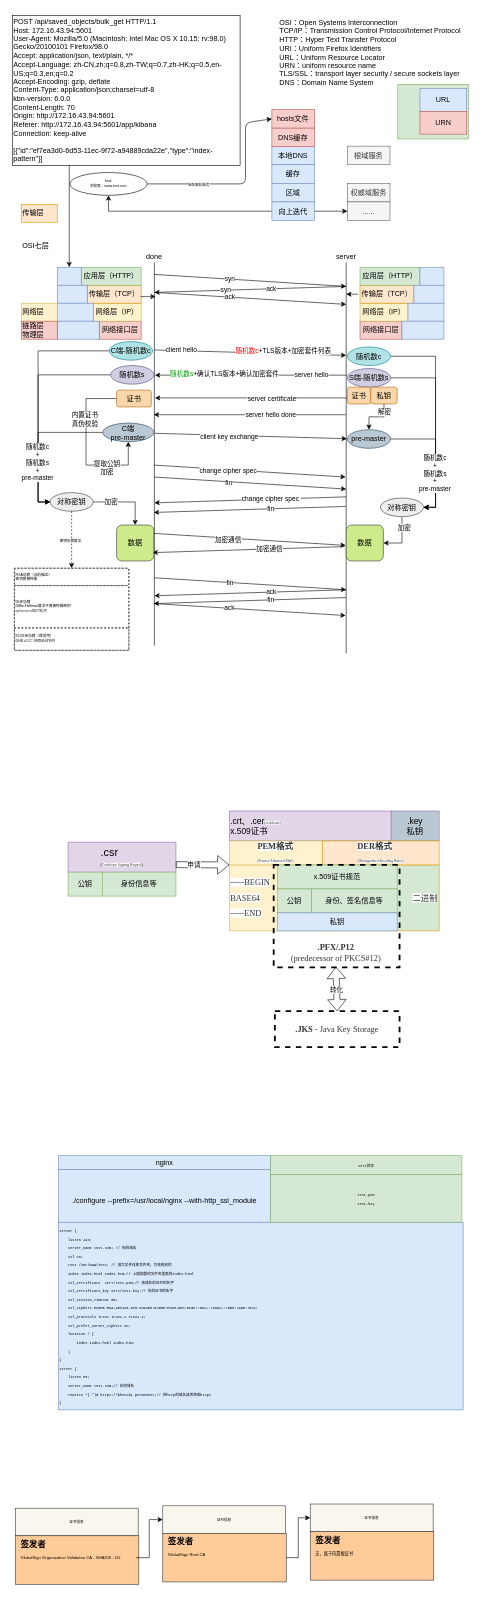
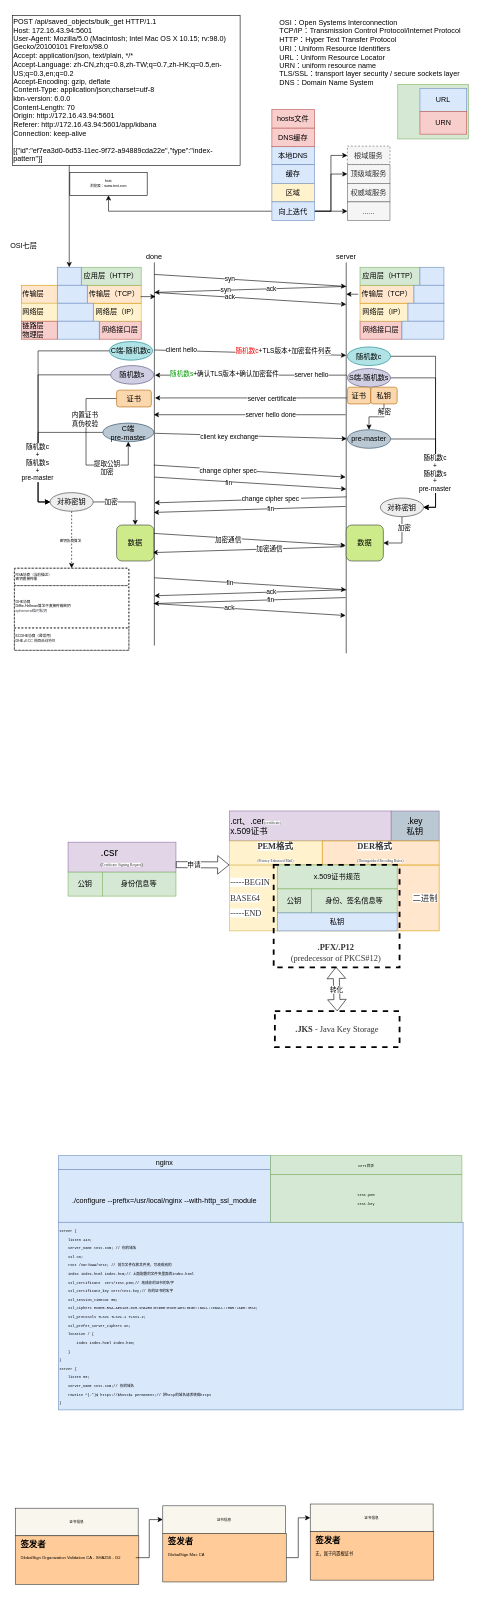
- <mxCell id="2" value="&lt;div style=&quot;text-align: left&quot;&gt;&lt;div&gt;OSI：Open Systems Interconnection&lt;/div&gt;&lt;div&gt;TCP/IP：Transmission Control Protocol/Internet Protocol&lt;/div&gt;&lt;div&gt;HTTP：Hyper Text Transfer Protocol&lt;/div&gt;&lt;div&gt;URI：Uniform Firefox Identifiers&lt;/div&gt;&lt;div&gt;URL：Uniform Resource Locator&lt;/div&gt;&lt;div&gt;URN：uniform resource name&lt;/div&gt;&lt;div&gt;TLS/SSL：transport layer security / secure sockets layer&lt;/div&gt;&lt;div&gt;DNS：Domain Name System&amp;nbsp;&amp;nbsp;&lt;/div&gt;&lt;/div&gt;" style="text;html=1;strokeColor=none;fillColor=none;align=center;verticalAlign=middle;whiteSpace=wrap;rounded=0;" vertex="1" parent="1"><mxGeometry x="452" y="20" width="330" height="132" as="geometry" /></mxCell>
+ <mxCell id="2" value="&lt;div style=&quot;text-align: left&quot;&gt;&lt;div&gt;OSI：Open Systems Interconnection&lt;/div&gt;&lt;div&gt;TCP/IP：Transmission Control Protocol/Internet Protocol&lt;/div&gt;&lt;div&gt;HTTP：Hyper Text Transfer Protocol&lt;/div&gt;&lt;div&gt;URI：Uniform Resource Identifiers&lt;/div&gt;&lt;div&gt;URL：Uniform Resource Locator&lt;/div&gt;&lt;div&gt;URN：uniform resource name&lt;/div&gt;&lt;div&gt;TLS/SSL：transport layer security / secure sockets layer&lt;/div&gt;&lt;div&gt;DNS：Domain Name System&amp;nbsp;&amp;nbsp;&lt;/div&gt;&lt;/div&gt;" style="text;html=1;strokeColor=none;fillColor=none;align=center;verticalAlign=middle;whiteSpace=wrap;rounded=0;" vertex="1" parent="1"><mxGeometry x="452" y="20" width="330" height="132" as="geometry" /></mxCell>
- <mxCell id="135" value="" style="endArrow=classic;html=1;fontFamily=Helvetica;fontSize=6;entryX=0;entryY=0.5;entryDx=0;entryDy=0;exitX=1;exitY=0.5;exitDx=0;exitDy=0;" edge="1" parent="1" source="137" target="70"><mxGeometry width="50" height="50" relative="1" as="geometry"><mxPoint x="113" y="331" as="sourcePoint" /><mxPoint x="238" y="331" as="targetPoint" /><Array as="points"><mxPoint x="409" y="305" /><mxPoint x="409" y="203" /></Array></mxGeometry></mxCell>
- <mxCell id="136" value="域名解析服务" style="edgeLabel;html=1;align=center;verticalAlign=middle;resizable=0;points=[];fontSize=6;fontFamily=Helvetica;" vertex="1" connectable="0" parent="135"><mxGeometry x="-0.455" y="-2" relative="1" as="geometry"><mxPoint y="-1" as="offset" /></mxGeometry></mxCell>
+ <mxCell id="60" style="edgeStyle=orthogonalEdgeStyle;rounded=0;orthogonalLoop=1;jettySize=auto;html=1;entryX=0;entryY=0.5;entryDx=0;entryDy=0;" edge="1" parent="54" source="68" target="56"><mxGeometry relative="1" as="geometry" /></mxCell>
- <mxCell id="56" value="根域服务" style="rounded=0;whiteSpace=wrap;html=1;strokeWidth=1;fillColor=#f5f5f5;strokeColor=#666666;fontColor=#333333;" vertex="1" parent="55"><mxGeometry width="71" height="31" as="geometry" /></mxCell>
+ <mxCell id="56" value="根域服务" style="rounded=0;whiteSpace=wrap;html=1;strokeWidth=1;fillColor=#f5f5f5;strokeColor=#666666;fontColor=#333333;dashed=1;" vertex="1" parent="55"><mxGeometry width="71" height="31" as="geometry" /></mxCell>
+ <mxCell id="61" style="edgeStyle=orthogonalEdgeStyle;rounded=0;orthogonalLoop=1;jettySize=auto;html=1;entryX=0;entryY=0.5;entryDx=0;entryDy=0;" edge="1" parent="54" source="68" target="57"><mxGeometry relative="1" as="geometry" /></mxCell>
+ <mxCell id="57" value="顶级域服务" style="rounded=0;whiteSpace=wrap;html=1;strokeWidth=1;fillColor=#f5f5f5;strokeColor=#666666;fontColor=#333333;" vertex="1" parent="55"><mxGeometry y="31" width="71" height="31" as="geometry" /></mxCell>
- <mxCell id="137" value="host&lt;br&gt;&lt;font style=&quot;font-size: 6px&quot;&gt;浏览器：www.test.com&lt;/font&gt;" style="ellipse;whiteSpace=wrap;html=1;strokeColor=#000000;strokeWidth=1;fillColor=none;fontFamily=Helvetica;fontSize=6;align=center;" vertex="1" parent="1"><mxGeometry x="116" y="286" width="129" height="38" as="geometry" /></mxCell>
+ <mxCell id="137" value="host&lt;br&gt;&lt;font style=&quot;font-size: 6px&quot;&gt;浏览器：www.test.com&lt;/font&gt;" style="rounded=0;whiteSpace=wrap;html=1;strokeColor=#000000;strokeWidth=1;fillColor=none;fontFamily=Helvetica;fontSize=6;align=center;" vertex="1" parent="1"><mxGeometry x="116" y="286" width="129" height="38" as="geometry" /></mxCell>
- <mxCell id="67" value="区域" style="rounded=0;whiteSpace=wrap;html=1;strokeWidth=1;fillColor=#dae8fc;strokeColor=#6c8ebf;" vertex="1" parent="64"><mxGeometry y="62" width="71" height="31" as="geometry" /></mxCell>
+ <mxCell id="67" value="区域" style="rounded=0;whiteSpace=wrap;html=1;strokeWidth=1;fillColor=#fff2cc;strokeColor=#6c8ebf;" vertex="1" parent="64"><mxGeometry y="62" width="71" height="31" as="geometry" /></mxCell>
- <mxCell id="22" value="传输层" style="text;html=1;strokeColor=#d79b00;fillColor=#ffe6cc;align=left;verticalAlign=middle;whiteSpace=wrap;rounded=0;" vertex="1" parent="1"><mxGeometry x="35" y="339" width="60" height="30" as="geometry" /></mxCell>
+ <mxCell id="22" value="传输层" style="text;html=1;strokeColor=#d79b00;fillColor=#ffe6cc;align=left;verticalAlign=middle;whiteSpace=wrap;rounded=0;" vertex="1" parent="1"><mxGeometry x="35" y="474" width="60" height="30" as="geometry" /></mxCell>
- <mxCell id="21" value="OSI七层" style="text;html=1;strokeColor=none;fillColor=none;align=left;verticalAlign=middle;whiteSpace=wrap;rounded=0;" vertex="1" parent="1"><mxGeometry x="35" y="394" width="60" height="30" as="geometry" /></mxCell>
+ <mxCell id="21" value="OSI七层" style="text;html=1;strokeColor=none;fillColor=none;align=left;verticalAlign=middle;whiteSpace=wrap;rounded=0;" vertex="1" parent="1"><mxGeometry x="15" y="394" width="60" height="30" as="geometry" /></mxCell>
- <mxCell id="144" value="&lt;div style=&quot;line-height: 1.75&quot;&gt;&lt;div style=&quot;line-height: 1.75 ; font-size: 14px&quot;&gt;&lt;font color=&quot;#333333&quot; face=&quot;verdana&quot;&gt;&lt;span style=&quot;background-color: rgb(255 , 255 , 255)&quot;&gt;二进制&lt;/span&gt;&lt;/font&gt;&lt;/div&gt;&lt;/div&gt;" style="rounded=0;whiteSpace=wrap;html=1;fillColor=#d5e8d4;align=right;strokeColor=#d79b00;" vertex="1" parent="141"><mxGeometry x="155" y="40" width="195" height="110" as="geometry" /></mxCell>
+ <mxCell id="144" value="&lt;div style=&quot;line-height: 1.75&quot;&gt;&lt;div style=&quot;line-height: 1.75 ; font-size: 14px&quot;&gt;&lt;font color=&quot;#333333&quot; face=&quot;verdana&quot;&gt;&lt;span style=&quot;background-color: rgb(255 , 255 , 255)&quot;&gt;二进制&lt;/span&gt;&lt;/font&gt;&lt;/div&gt;&lt;/div&gt;" style="rounded=0;whiteSpace=wrap;html=1;fillColor=#ffe6cc;align=right;strokeColor=#d79b00;" vertex="1" parent="141"><mxGeometry x="155" y="40" width="195" height="110" as="geometry" /></mxCell>
- <mxCell id="169" value="&lt;h1&gt;签发者&lt;/h1&gt;&lt;p&gt;GlobalSign Root CA&lt;/p&gt;" style="text;html=1;strokeColor=none;fillColor=none;spacing=5;spacingTop=-20;whiteSpace=wrap;overflow=hidden;rounded=0;fontFamily=Helvetica;fontSize=7;align=left;" vertex="1" parent="166"><mxGeometry x="4" y="53" width="197" height="59" as="geometry" /></mxCell>
+ <mxCell id="169" value="&lt;h1&gt;签发者&lt;/h1&gt;&lt;p&gt;GlobalSign Mac CA&lt;/p&gt;" style="text;html=1;strokeColor=none;fillColor=none;spacing=5;spacingTop=-20;whiteSpace=wrap;overflow=hidden;rounded=0;fontFamily=Helvetica;fontSize=7;align=left;" vertex="1" parent="166"><mxGeometry x="4" y="53" width="197" height="59" as="geometry" /></mxCell>
